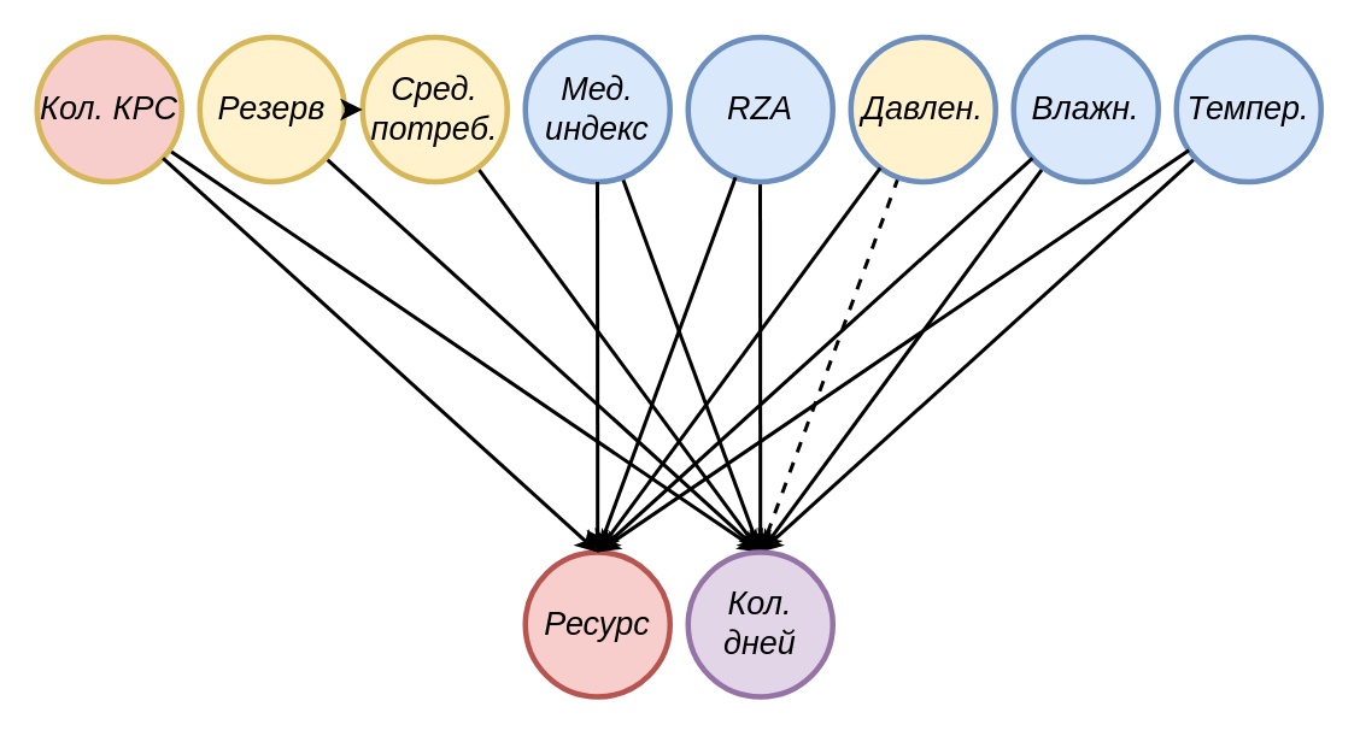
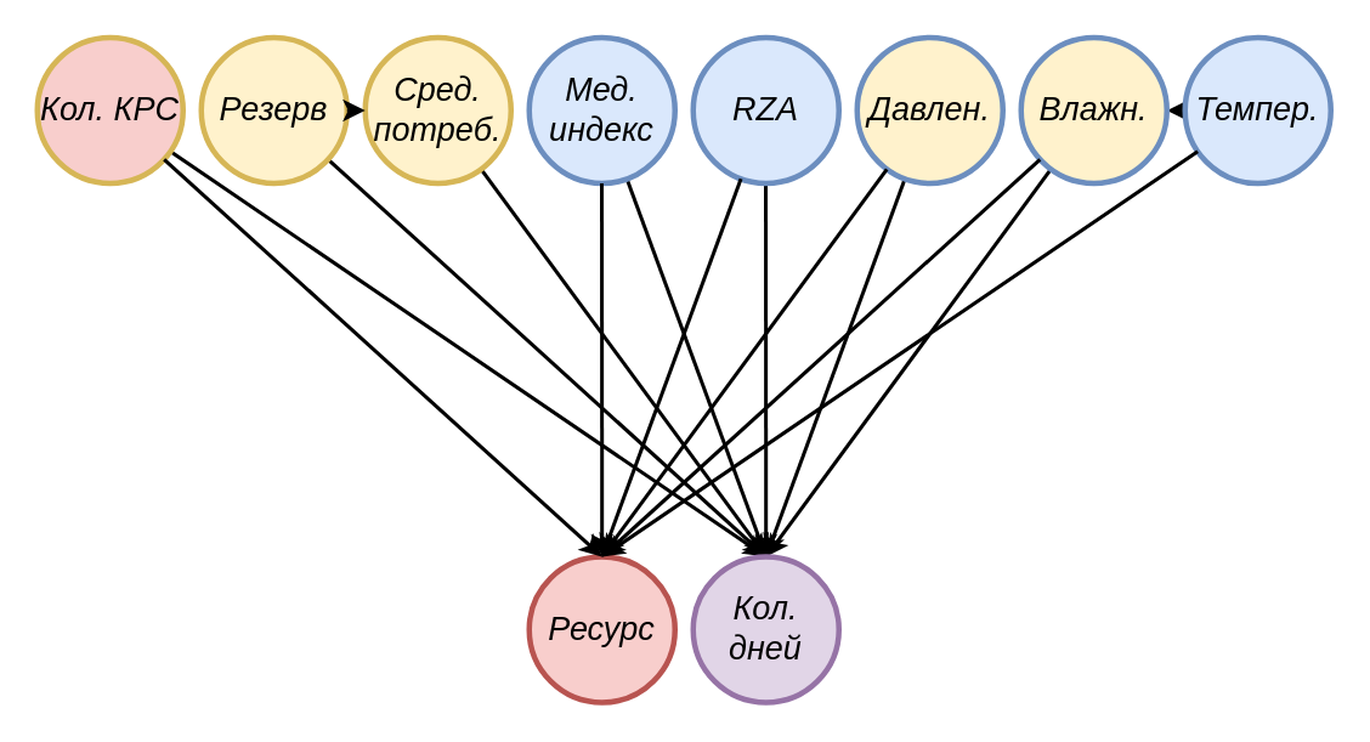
- <mxCell id="5" value="&lt;span style=&quot;font-size: 18px;&quot;&gt;&lt;span&gt;Влажн.&lt;/span&gt;&lt;/span&gt;" style="ellipse;whiteSpace=wrap;html=1;aspect=fixed;fontStyle=2;fillColor=#dae8fc;strokeColor=#6c8ebf;horizontal=0;strokeWidth=3;rotation=90;" parent="1" vertex="1"><mxGeometry x="560" y="20" width="80" height="80" as="geometry" /></mxCell>
+ <mxCell id="5" value="&lt;span style=&quot;font-size: 18px;&quot;&gt;&lt;span&gt;Влажн.&lt;/span&gt;&lt;/span&gt;" style="ellipse;whiteSpace=wrap;html=1;aspect=fixed;fontStyle=2;fillColor=#fff2cc;strokeColor=#6c8ebf;horizontal=0;strokeWidth=3;rotation=90;" parent="1" vertex="1"><mxGeometry x="560" y="20" width="80" height="80" as="geometry" /></mxCell>
- <mxCell id="6" style="edgeStyle=none;rounded=0;orthogonalLoop=1;jettySize=auto;html=1;entryX=0;entryY=0.5;entryDx=0;entryDy=0;strokeWidth=2;dashed=1;" parent="1" source="7" target="26" edge="1"><mxGeometry relative="1" as="geometry" /></mxCell>
+ <mxCell id="6" style="edgeStyle=none;rounded=0;orthogonalLoop=1;jettySize=auto;html=1;entryX=0;entryY=0.5;entryDx=0;entryDy=0;strokeWidth=2;" parent="1" source="7" target="26" edge="1"><mxGeometry relative="1" as="geometry" /></mxCell>
- <mxCell id="2" style="edgeStyle=none;rounded=0;orthogonalLoop=1;jettySize=auto;html=1;entryX=0;entryY=0.5;entryDx=0;entryDy=0;strokeWidth=2;" parent="1" source="3" target="26" edge="1"><mxGeometry relative="1" as="geometry" /></mxCell>
+ <mxCell id="2" style="edgeStyle=none;rounded=0;orthogonalLoop=1;jettySize=auto;html=1;strokeWidth=2;" parent="1" source="3" target="5" edge="1"><mxGeometry relative="1" as="geometry" /></mxCell>
